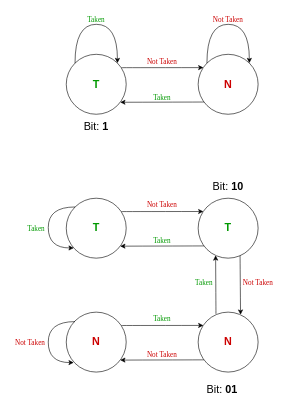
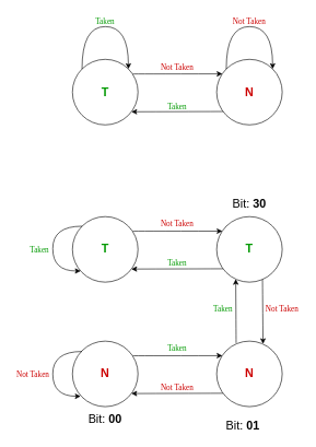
- <mxCell id="12" value="&lt;font face=&quot;Helvetica&quot; style=&quot;font-size: 18px;&quot; color=&quot;#000000&quot;&gt;Bit:&lt;b style=&quot;&quot;&gt; 1&lt;/b&gt;&lt;/font&gt;" style="text;html=1;strokeColor=none;fillColor=none;align=center;verticalAlign=middle;whiteSpace=wrap;rounded=0;fontFamily=Georgia;fontSize=12;fontColor=#009900;" vertex="1" parent="1"><mxGeometry x="130" y="200" width="60" height="20" as="geometry" /></mxCell>
- <mxCell id="35" value="&lt;font face=&quot;Helvetica&quot; style=&quot;font-size: 18px;&quot; color=&quot;#000000&quot;&gt;Bit:&lt;b style=&quot;&quot;&gt;&amp;nbsp;10&lt;/b&gt;&lt;/font&gt;" style="text;html=1;strokeColor=none;fillColor=none;align=center;verticalAlign=middle;whiteSpace=wrap;rounded=0;fontFamily=Georgia;fontSize=12;fontColor=#009900;" vertex="1" parent="1"><mxGeometry x="350" y="300" width="60" height="20" as="geometry" /></mxCell>
+ <mxCell id="35" value="&lt;font face=&quot;Helvetica&quot; style=&quot;font-size: 18px;&quot; color=&quot;#000000&quot;&gt;Bit:&lt;b style=&quot;&quot;&gt;&amp;nbsp;30&lt;/b&gt;&lt;/font&gt;" style="text;html=1;strokeColor=none;fillColor=none;align=center;verticalAlign=middle;whiteSpace=wrap;rounded=0;fontFamily=Georgia;fontSize=12;fontColor=#009900;" vertex="1" parent="1"><mxGeometry x="350" y="300" width="60" height="20" as="geometry" /></mxCell>
+ <mxCell id="27" value="&lt;font face=&quot;Helvetica&quot; style=&quot;font-size: 18px;&quot; color=&quot;#000000&quot;&gt;Bit:&lt;b style=&quot;&quot;&gt;&amp;nbsp;00&lt;/b&gt;&lt;/font&gt;" style="text;html=1;strokeColor=none;fillColor=none;align=center;verticalAlign=middle;whiteSpace=wrap;rounded=0;fontFamily=Georgia;fontSize=12;fontColor=#009900;" vertex="1" parent="1"><mxGeometry x="130" y="630" width="60" height="20" as="geometry" /></mxCell>
